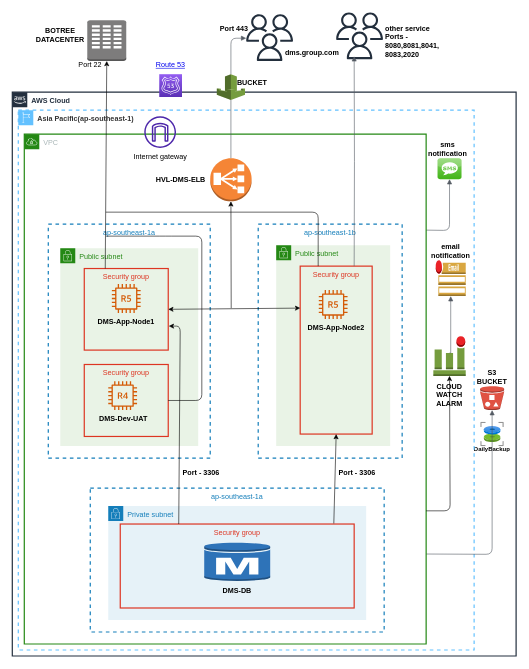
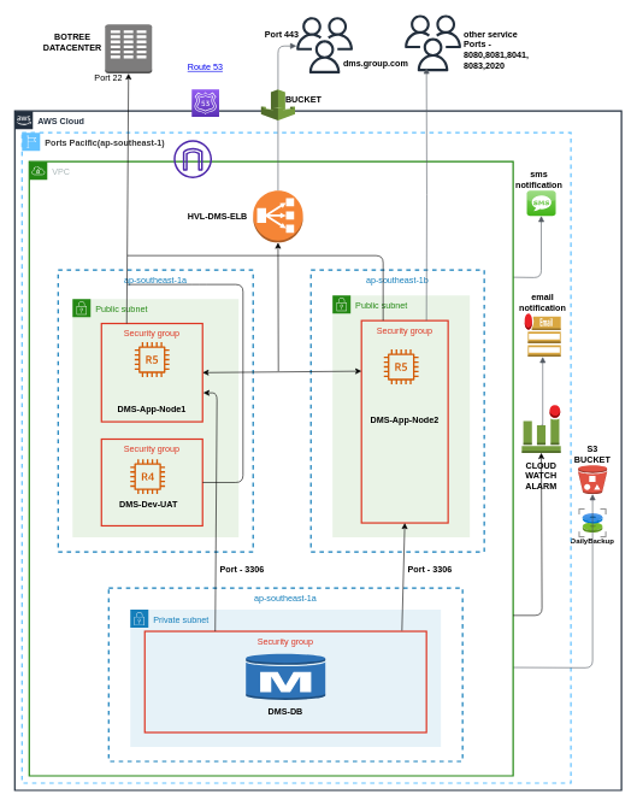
- <mxCell id="59" value="&lt;a data-awsui-focus-visible=&quot;true&quot; aria-disabled=&quot;false&quot; class=&quot;awsui_anchor_1kosq_3zese_104&quot; href=&quot;https://us-east-1.console.aws.amazon.com/route53/v2/home#Home&quot;&gt;&lt;span class=&quot;awsui_text_1kosq_3zese_161&quot;&gt;Route 53&lt;/span&gt;&lt;/a&gt;" style="text;html=1;strokeColor=none;fillColor=none;align=center;verticalAlign=middle;whiteSpace=wrap;rounded=0;" parent="1" vertex="1"><mxGeometry x="254" y="93" width="60" height="30" as="geometry" /></mxCell>
+ <mxCell id="59" value="&lt;a data-awsui-focus-visible=&quot;true&quot; aria-disabled=&quot;false&quot; class=&quot;awsui_anchor_1kosq_3zese_104&quot; href=&quot;https://us-east-1.console.aws.amazon.com/route53/v2/home#Home&quot;&gt;&lt;span class=&quot;awsui_text_1kosq_3zese_161&quot;&gt;Route 53&lt;/span&gt;&lt;/a&gt;" style="text;html=1;strokeColor=none;fillColor=none;align=center;verticalAlign=middle;whiteSpace=wrap;rounded=0;" parent="1" vertex="1"><mxGeometry x="254" y="78" width="60" height="30" as="geometry" /></mxCell>
- <mxCell id="8" value="&lt;span style=&quot;color: rgb(51, 51, 51); font-family: Arial, Verdana; background-color: rgb(255, 255, 255);&quot;&gt;&lt;b&gt;Asia Pacific(ap-southeast-1)&lt;/b&gt;&lt;/span&gt;" style="points=[[0,0],[0.25,0],[0.5,0],[0.75,0],[1,0],[1,0.25],[1,0.5],[1,0.75],[1,1],[0.75,1],[0.5,1],[0.25,1],[0,1],[0,0.75],[0,0.5],[0,0.25]];outlineConnect=0;gradientColor=none;html=1;whiteSpace=wrap;fontSize=12;fontStyle=0;container=1;pointerEvents=0;collapsible=0;recursiveResize=0;shape=mxgraph.aws4.group;grIcon=mxgraph.aws4.group_region;strokeColor=#63C1FF;fillColor=none;verticalAlign=top;align=left;spacingLeft=30;fontColor=#147EBA;dashed=1;strokeWidth=2;" parent="1" vertex="1"><mxGeometry x="30" y="183" width="760" height="900" as="geometry" /></mxCell>
+ <mxCell id="8" value="&lt;span style=&quot;color: rgb(51, 51, 51); font-family: Arial, Verdana; background-color: rgb(255, 255, 255);&quot;&gt;&lt;b&gt;Ports Pacific(ap-southeast-1)&lt;/b&gt;&lt;/span&gt;" style="points=[[0,0],[0.25,0],[0.5,0],[0.75,0],[1,0],[1,0.25],[1,0.5],[1,0.75],[1,1],[0.75,1],[0.5,1],[0.25,1],[0,1],[0,0.75],[0,0.5],[0,0.25]];outlineConnect=0;gradientColor=none;html=1;whiteSpace=wrap;fontSize=12;fontStyle=0;container=1;pointerEvents=0;collapsible=0;recursiveResize=0;shape=mxgraph.aws4.group;grIcon=mxgraph.aws4.group_region;strokeColor=#63C1FF;fillColor=none;verticalAlign=top;align=left;spacingLeft=30;fontColor=#147EBA;dashed=1;strokeWidth=2;" parent="1" vertex="1"><mxGeometry x="30" y="183" width="760" height="900" as="geometry" /></mxCell>
- <mxCell id="40" value="Internet gateway" style="text;html=1;strokeColor=none;fillColor=none;align=center;verticalAlign=middle;whiteSpace=wrap;rounded=0;" parent="18" vertex="1"><mxGeometry x="176.5" y="23" width="100" height="30" as="geometry" /></mxCell>
- <mxCell id="37" value="&lt;b&gt;DMS-App-Node1&lt;/b&gt;" style="text;html=1;strokeColor=none;fillColor=none;align=center;verticalAlign=middle;whiteSpace=wrap;rounded=0;" parent="18" vertex="1"><mxGeometry x="115" y="298" width="110" height="30" as="geometry" /></mxCell>
+ <mxCell id="37" value="&lt;b&gt;DMS-App-Node1&lt;/b&gt;" style="text;html=1;strokeColor=none;fillColor=none;align=center;verticalAlign=middle;whiteSpace=wrap;rounded=0;" parent="18" vertex="1"><mxGeometry x="115" y="328" width="110" height="30" as="geometry" /></mxCell>
- <mxCell id="38" value="&lt;b&gt;DMS-App-Node2&lt;/b&gt;" style="text;html=1;strokeColor=none;fillColor=none;align=center;verticalAlign=middle;whiteSpace=wrap;rounded=0;" parent="18" vertex="1"><mxGeometry x="470" y="308" width="100" height="30" as="geometry" /></mxCell>
+ <mxCell id="38" value="&lt;b&gt;DMS-App-Node2&lt;/b&gt;" style="text;html=1;strokeColor=none;fillColor=none;align=center;verticalAlign=middle;whiteSpace=wrap;rounded=0;" parent="18" vertex="1"><mxGeometry x="470" y="343" width="100" height="30" as="geometry" /></mxCell>
